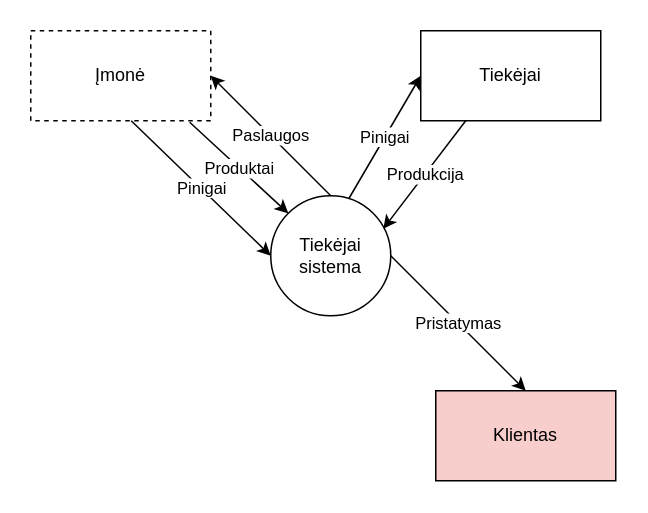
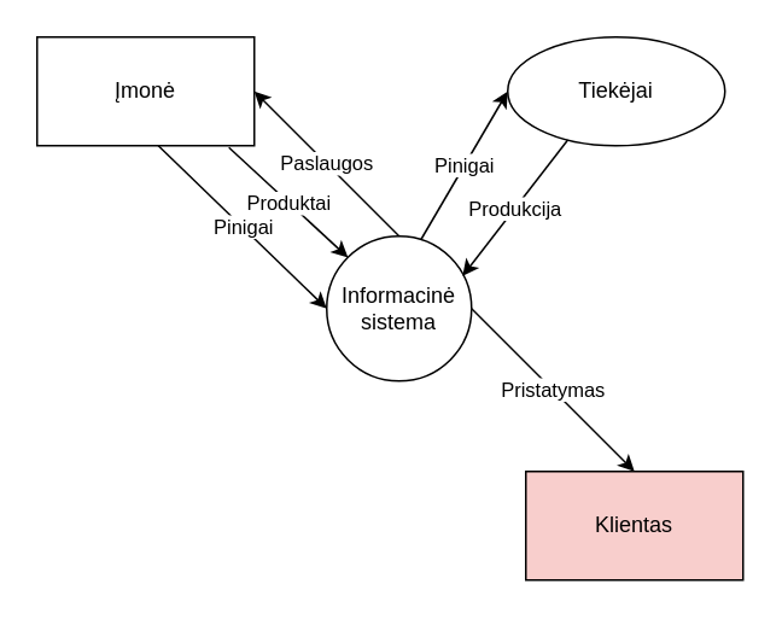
- <mxCell id="5" value="Įmonė" style="rounded=0;whiteSpace=wrap;html=1;dashed=1;" vertex="1" parent="1"><mxGeometry x="20" y="20" width="120" height="60" as="geometry" /></mxCell>
+ <mxCell id="5" value="Įmonė" style="rounded=0;whiteSpace=wrap;html=1;" vertex="1" parent="1"><mxGeometry x="20" y="20" width="120" height="60" as="geometry" /></mxCell>
- <mxCell id="4" value="Tiekėjai" style="rounded=0;whiteSpace=wrap;html=1;" vertex="1" parent="1"><mxGeometry x="280" y="20" width="120" height="60" as="geometry" /></mxCell>
+ <mxCell id="4" value="Tiekėjai" style="ellipse;whiteSpace=wrap;html=1;" vertex="1" parent="1"><mxGeometry x="280" y="20" width="120" height="60" as="geometry" /></mxCell>
- <mxCell id="2" value="Tiekėjai&lt;br&gt;sistema" style="ellipse;whiteSpace=wrap;html=1;" vertex="1" parent="1"><mxGeometry x="180" y="130" width="80" height="80" as="geometry" /></mxCell>
+ <mxCell id="2" value="Informacinė&lt;br&gt;sistema" style="ellipse;whiteSpace=wrap;html=1;" vertex="1" parent="1"><mxGeometry x="180" y="130" width="80" height="80" as="geometry" /></mxCell>
